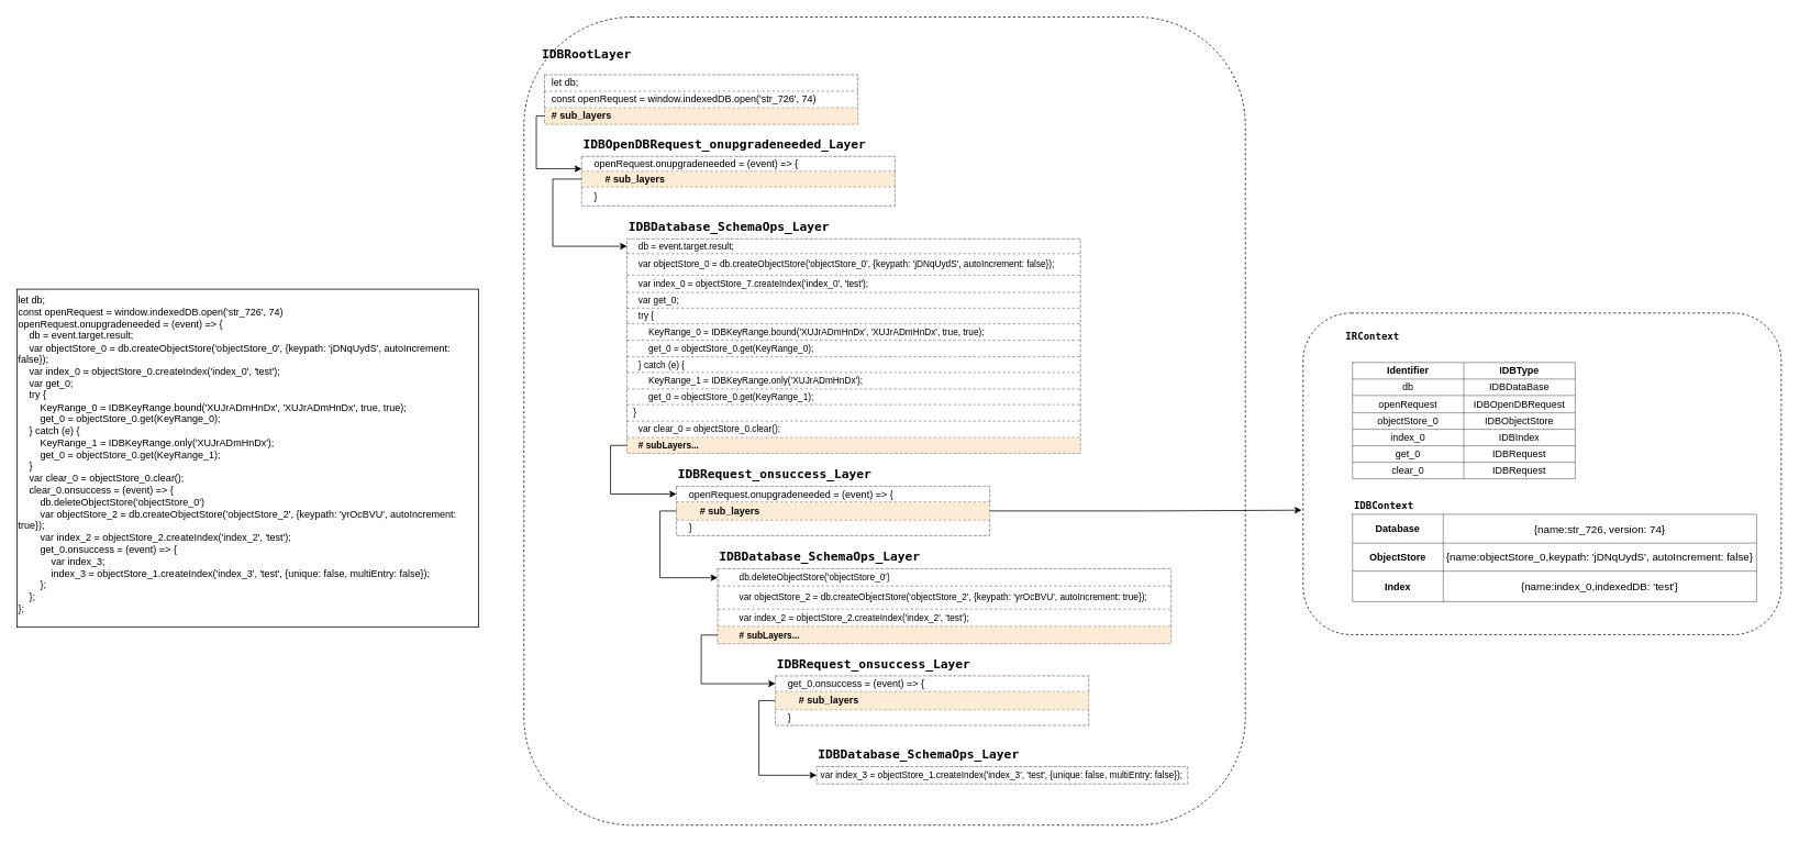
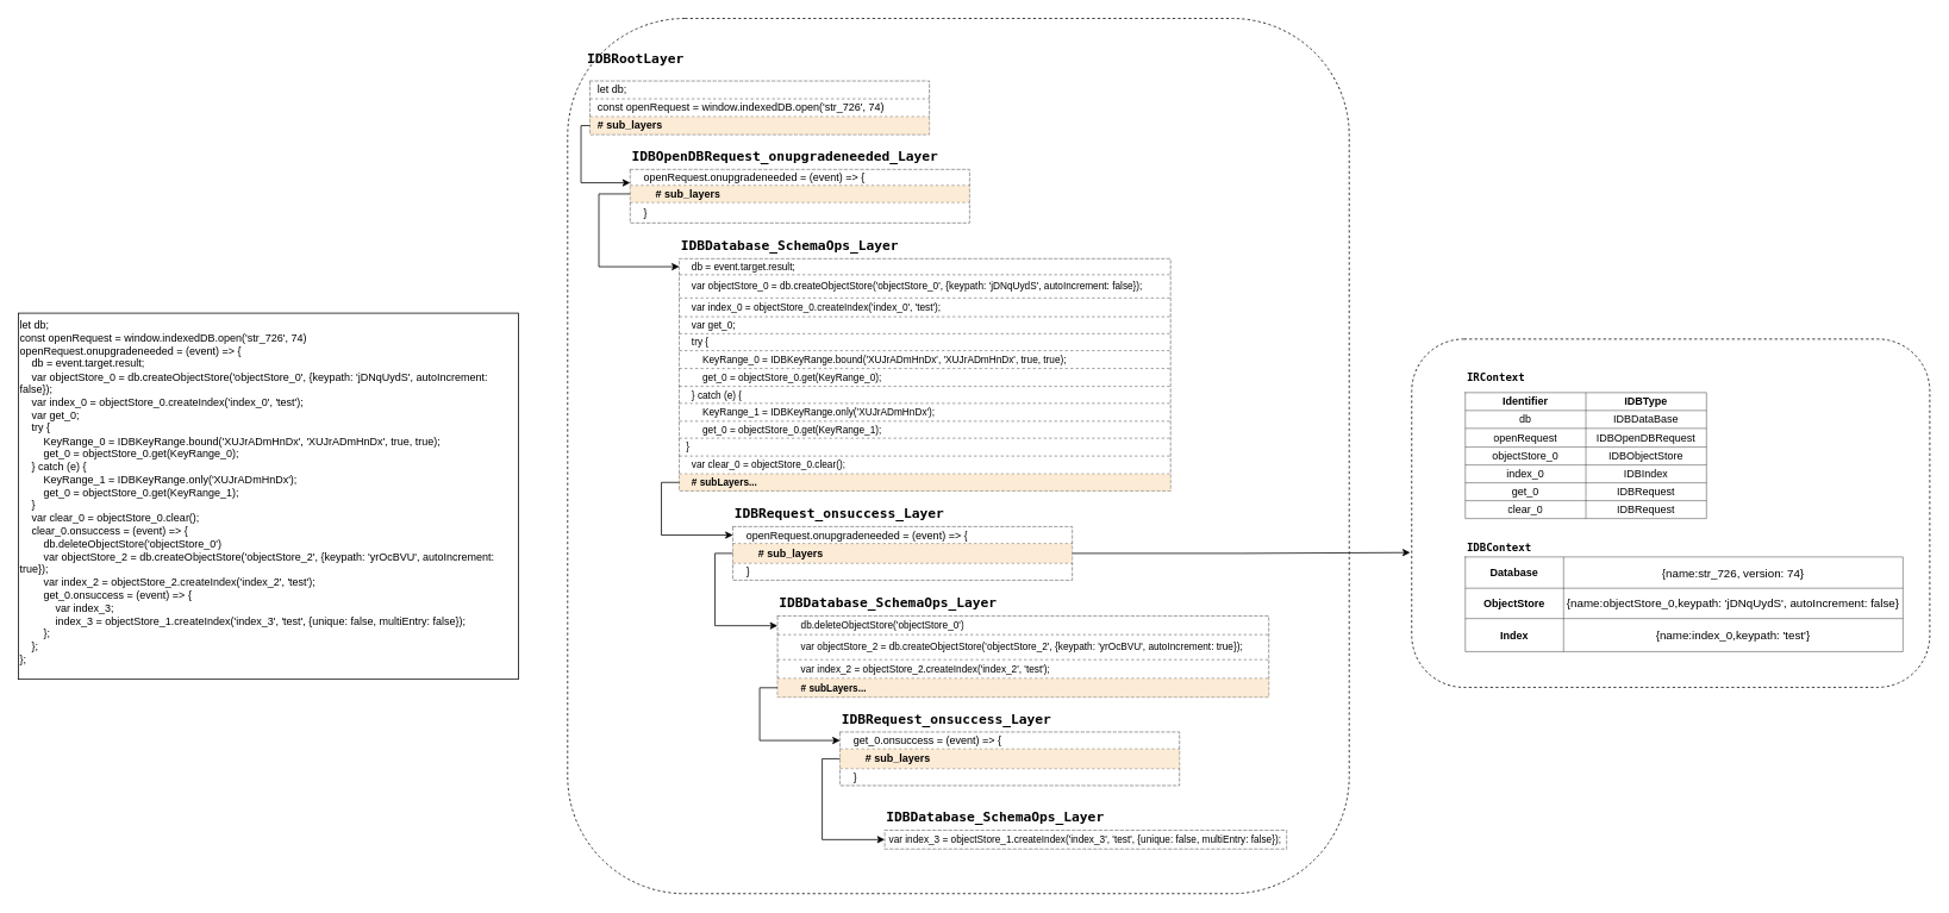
- <mxCell id="28" value="&lt;span&gt;&amp;nbsp; &amp;nbsp; var index_0 = objectStore_7.createIndex('index_0', 'test');&lt;/span&gt;" style="shape=partialRectangle;html=1;whiteSpace=wrap;connectable=0;strokeColor=inherit;overflow=hidden;fillColor=none;top=0;left=0;bottom=0;right=0;pointerEvents=1;fontSize=11;align=left;fontStyle=0" vertex="1" parent="27"><mxGeometry width="550" height="21" as="geometry"><mxRectangle width="550" height="21" as="alternateBounds" /></mxGeometry></mxCell>
+ <mxCell id="28" value="&lt;span&gt;&amp;nbsp; &amp;nbsp; var index_0 = objectStore_0.createIndex('index_0', 'test');&lt;/span&gt;" style="shape=partialRectangle;html=1;whiteSpace=wrap;connectable=0;strokeColor=inherit;overflow=hidden;fillColor=none;top=0;left=0;bottom=0;right=0;pointerEvents=1;fontSize=11;align=left;fontStyle=0" vertex="1" parent="27"><mxGeometry width="550" height="21" as="geometry"><mxRectangle width="550" height="21" as="alternateBounds" /></mxGeometry></mxCell>
- <mxCell id="85" value="&lt;font face=&quot;JetBrains Mono, monospace&quot;&gt;&lt;span&gt;&lt;b&gt;IRContext&lt;/b&gt;&lt;/span&gt;&lt;/font&gt;" style="text;whiteSpace=wrap;html=1;fontSize=12;" vertex="1" parent="1"><mxGeometry x="1630" y="394" width="80" height="30" as="geometry" /></mxCell>
+ <mxCell id="85" value="&lt;font face=&quot;JetBrains Mono, monospace&quot;&gt;&lt;span&gt;&lt;b&gt;IRContext&lt;/b&gt;&lt;/span&gt;&lt;/font&gt;" style="text;whiteSpace=wrap;html=1;fontSize=12;" vertex="1" parent="1"><mxGeometry x="1640" y="409" width="80" height="30" as="geometry" /></mxCell>
- <mxCell id="118" value="{name:index_0,&lt;span style=&quot;text-align: left;&quot;&gt;indexedDB: 'test'}&lt;/span&gt;" style="shape=partialRectangle;html=1;whiteSpace=wrap;connectable=0;strokeColor=inherit;overflow=hidden;fillColor=none;top=0;left=0;bottom=0;right=0;pointerEvents=1;fontSize=13;align=center;dashed=1;opacity=50;verticalAlign=middle;fontFamily=Helvetica;fontColor=default;fontStyle=0;" vertex="1" parent="116"><mxGeometry x="110" width="380" height="37" as="geometry"><mxRectangle width="380" height="37" as="alternateBounds" /></mxGeometry></mxCell>
+ <mxCell id="118" value="{name:index_0,&lt;span style=&quot;text-align: left;&quot;&gt;keypath: 'test'}&lt;/span&gt;" style="shape=partialRectangle;html=1;whiteSpace=wrap;connectable=0;strokeColor=inherit;overflow=hidden;fillColor=none;top=0;left=0;bottom=0;right=0;pointerEvents=1;fontSize=13;align=center;dashed=1;opacity=50;verticalAlign=middle;fontFamily=Helvetica;fontColor=default;fontStyle=0;" vertex="1" parent="116"><mxGeometry x="110" width="380" height="37" as="geometry"><mxRectangle width="380" height="37" as="alternateBounds" /></mxGeometry></mxCell>
